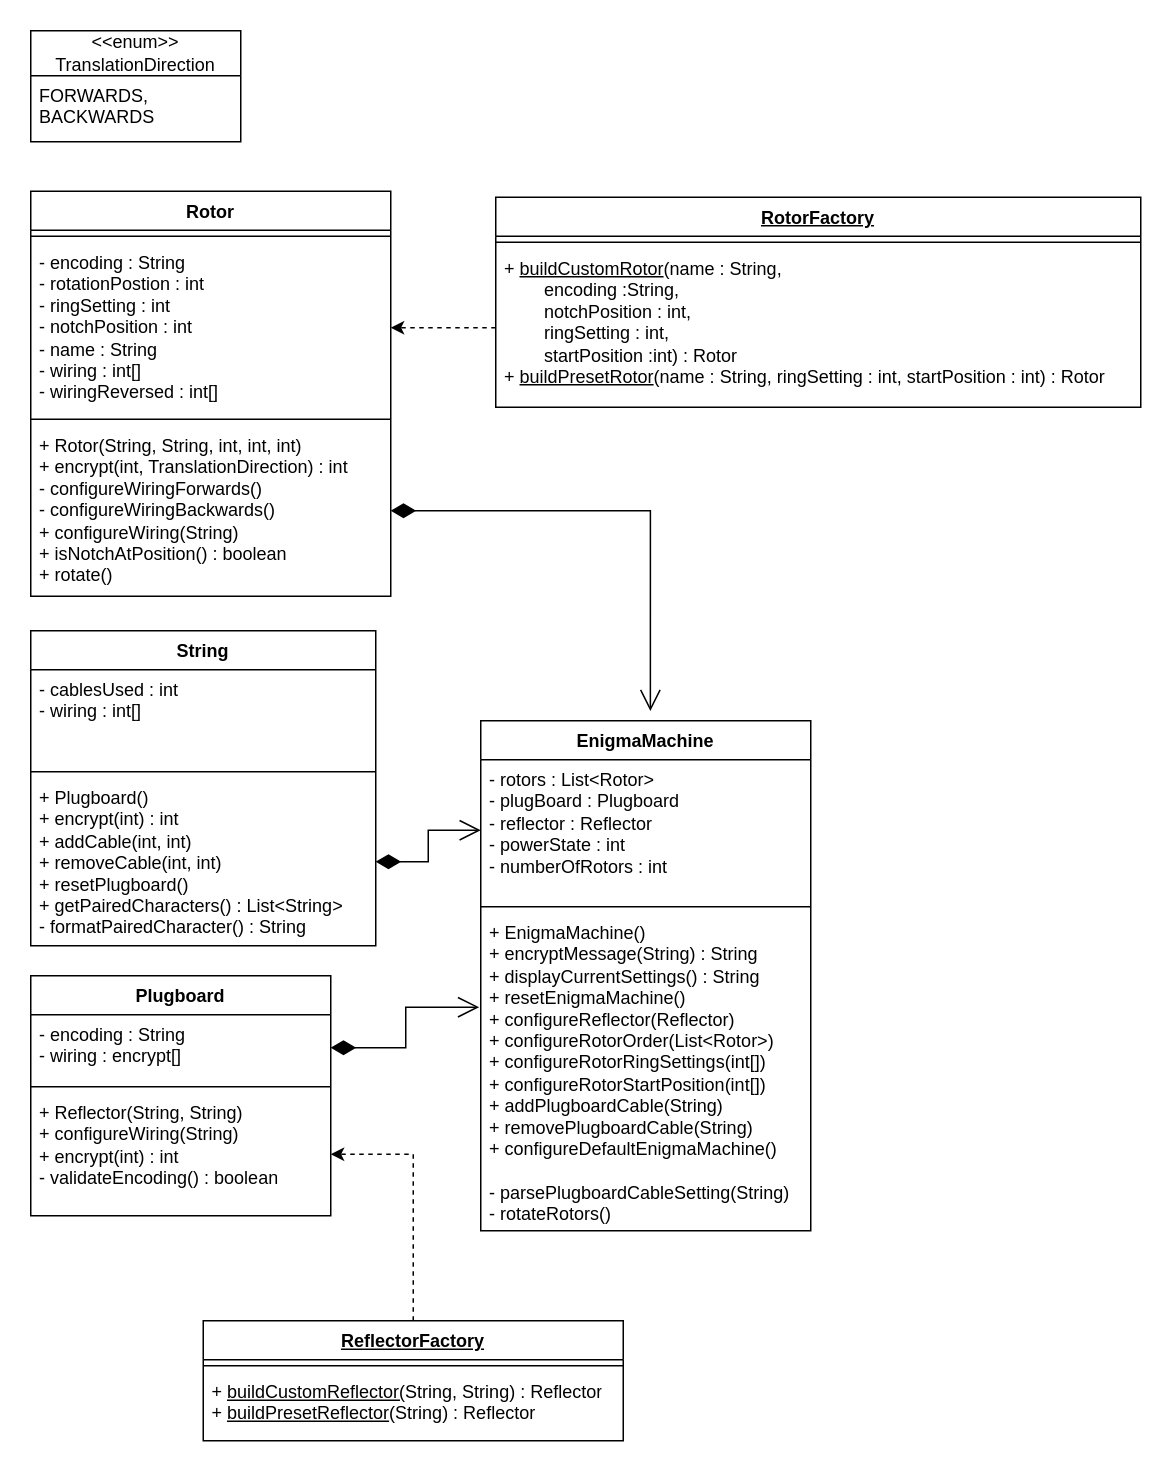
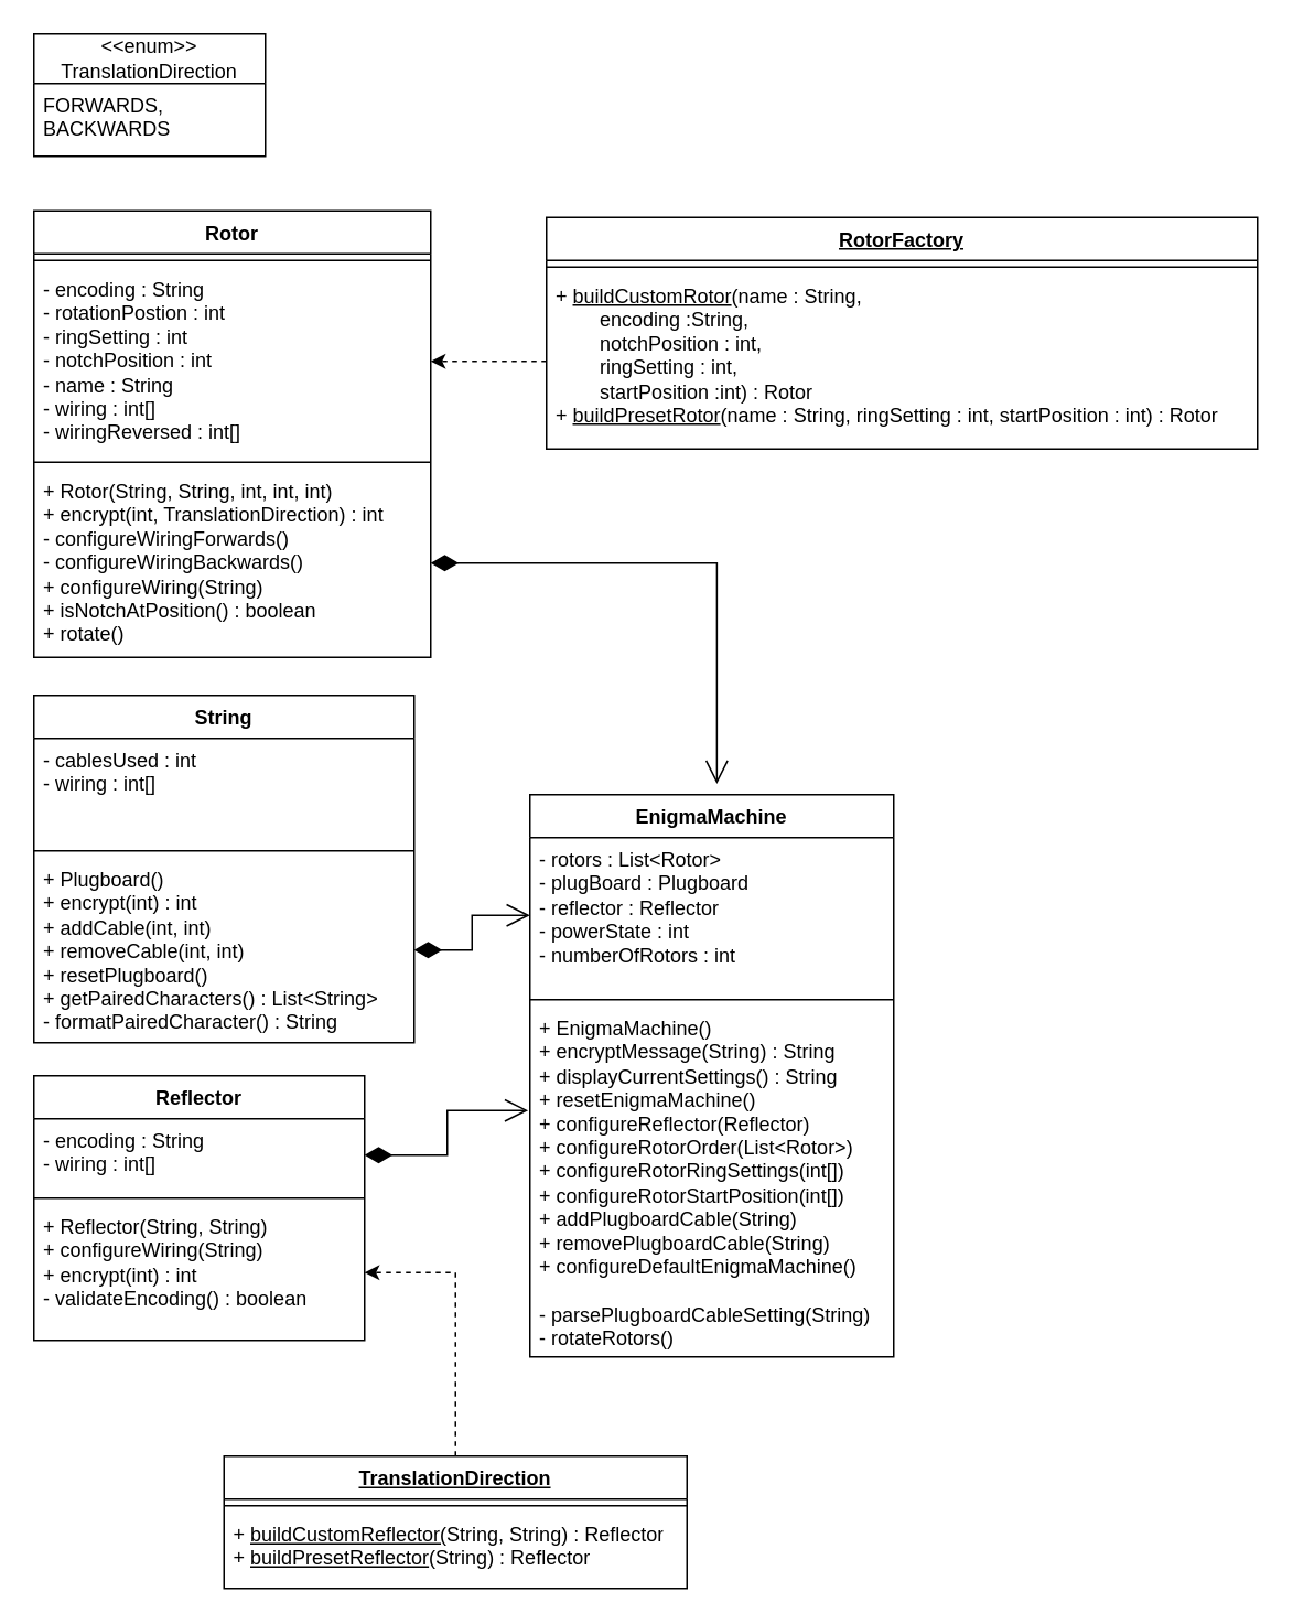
- <mxCell id="7" value="Plugboard" style="swimlane;fontStyle=1;align=center;verticalAlign=top;childLayout=stackLayout;horizontal=1;startSize=26;horizontalStack=0;resizeParent=1;resizeParentMax=0;resizeLast=0;collapsible=1;marginBottom=0;whiteSpace=wrap;html=1;" vertex="1" parent="1"><mxGeometry x="20" y="650" width="200" height="160" as="geometry" /></mxCell>
+ <mxCell id="7" value="Reflector" style="swimlane;fontStyle=1;align=center;verticalAlign=top;childLayout=stackLayout;horizontal=1;startSize=26;horizontalStack=0;resizeParent=1;resizeParentMax=0;resizeLast=0;collapsible=1;marginBottom=0;whiteSpace=wrap;html=1;" vertex="1" parent="1"><mxGeometry x="20" y="650" width="200" height="160" as="geometry" /></mxCell>
- <mxCell id="8" value="- encoding : String&lt;br&gt;- wiring : encrypt[]&lt;br&gt;" style="text;strokeColor=none;fillColor=none;align=left;verticalAlign=top;spacingLeft=4;spacingRight=4;overflow=hidden;rotatable=0;points=[[0,0.5],[1,0.5]];portConstraint=eastwest;whiteSpace=wrap;html=1;" vertex="1" parent="7"><mxGeometry y="26" width="200" height="44" as="geometry" /></mxCell>
+ <mxCell id="8" value="- encoding : String&lt;br&gt;- wiring : int[]&lt;br&gt;" style="text;strokeColor=none;fillColor=none;align=left;verticalAlign=top;spacingLeft=4;spacingRight=4;overflow=hidden;rotatable=0;points=[[0,0.5],[1,0.5]];portConstraint=eastwest;whiteSpace=wrap;html=1;" vertex="1" parent="7"><mxGeometry y="26" width="200" height="44" as="geometry" /></mxCell>
- <mxCell id="27" value="&lt;u&gt;ReflectorFactory&lt;/u&gt;" style="swimlane;fontStyle=1;align=center;verticalAlign=top;childLayout=stackLayout;horizontal=1;startSize=26;horizontalStack=0;resizeParent=1;resizeParentMax=0;resizeLast=0;collapsible=1;marginBottom=0;whiteSpace=wrap;html=1;" vertex="1" parent="1"><mxGeometry x="135" y="880" width="280" height="80" as="geometry" /></mxCell>
+ <mxCell id="27" value="&lt;u&gt;TranslationDirection&lt;/u&gt;" style="swimlane;fontStyle=1;align=center;verticalAlign=top;childLayout=stackLayout;horizontal=1;startSize=26;horizontalStack=0;resizeParent=1;resizeParentMax=0;resizeLast=0;collapsible=1;marginBottom=0;whiteSpace=wrap;html=1;" vertex="1" parent="1"><mxGeometry x="135" y="880" width="280" height="80" as="geometry" /></mxCell>
